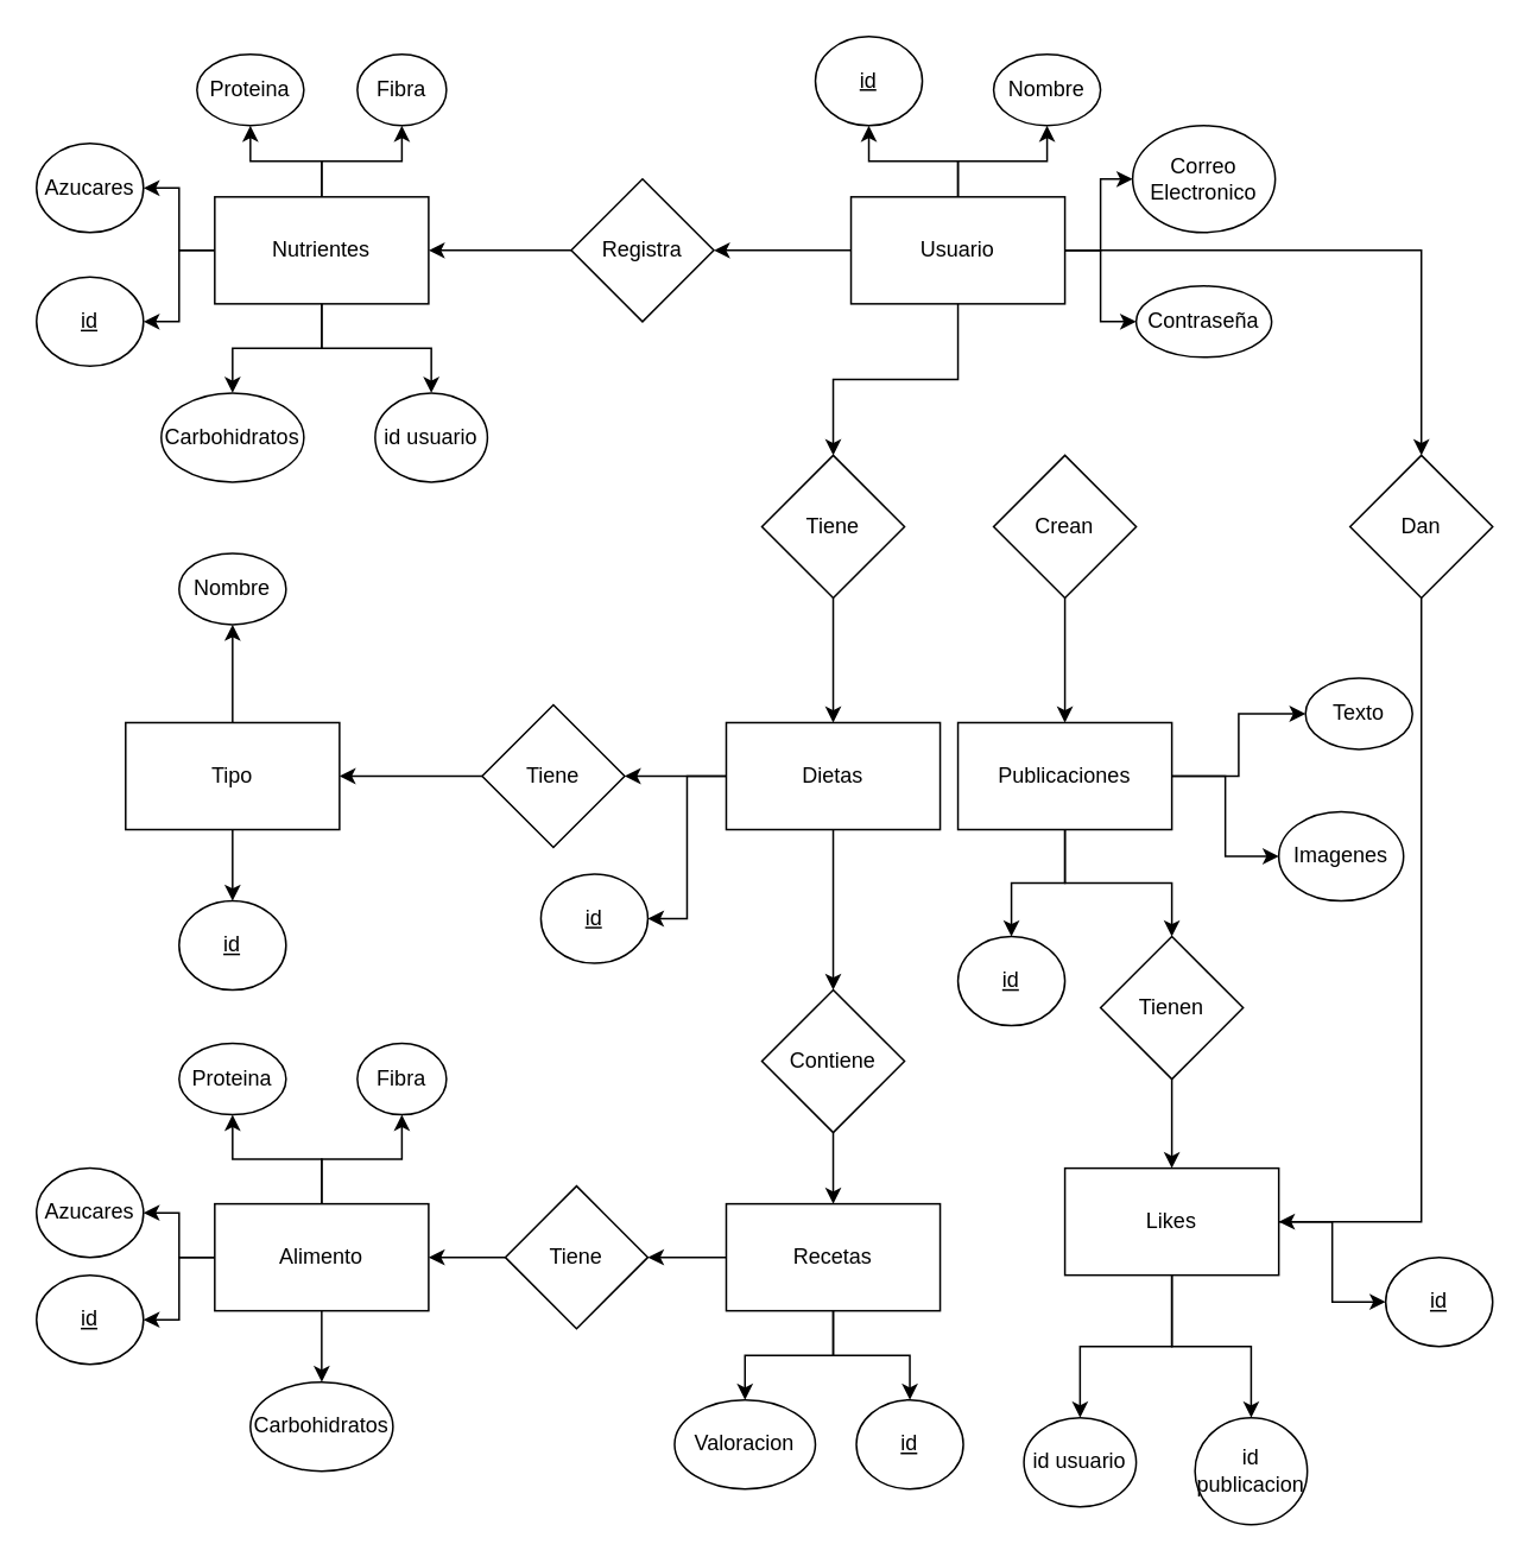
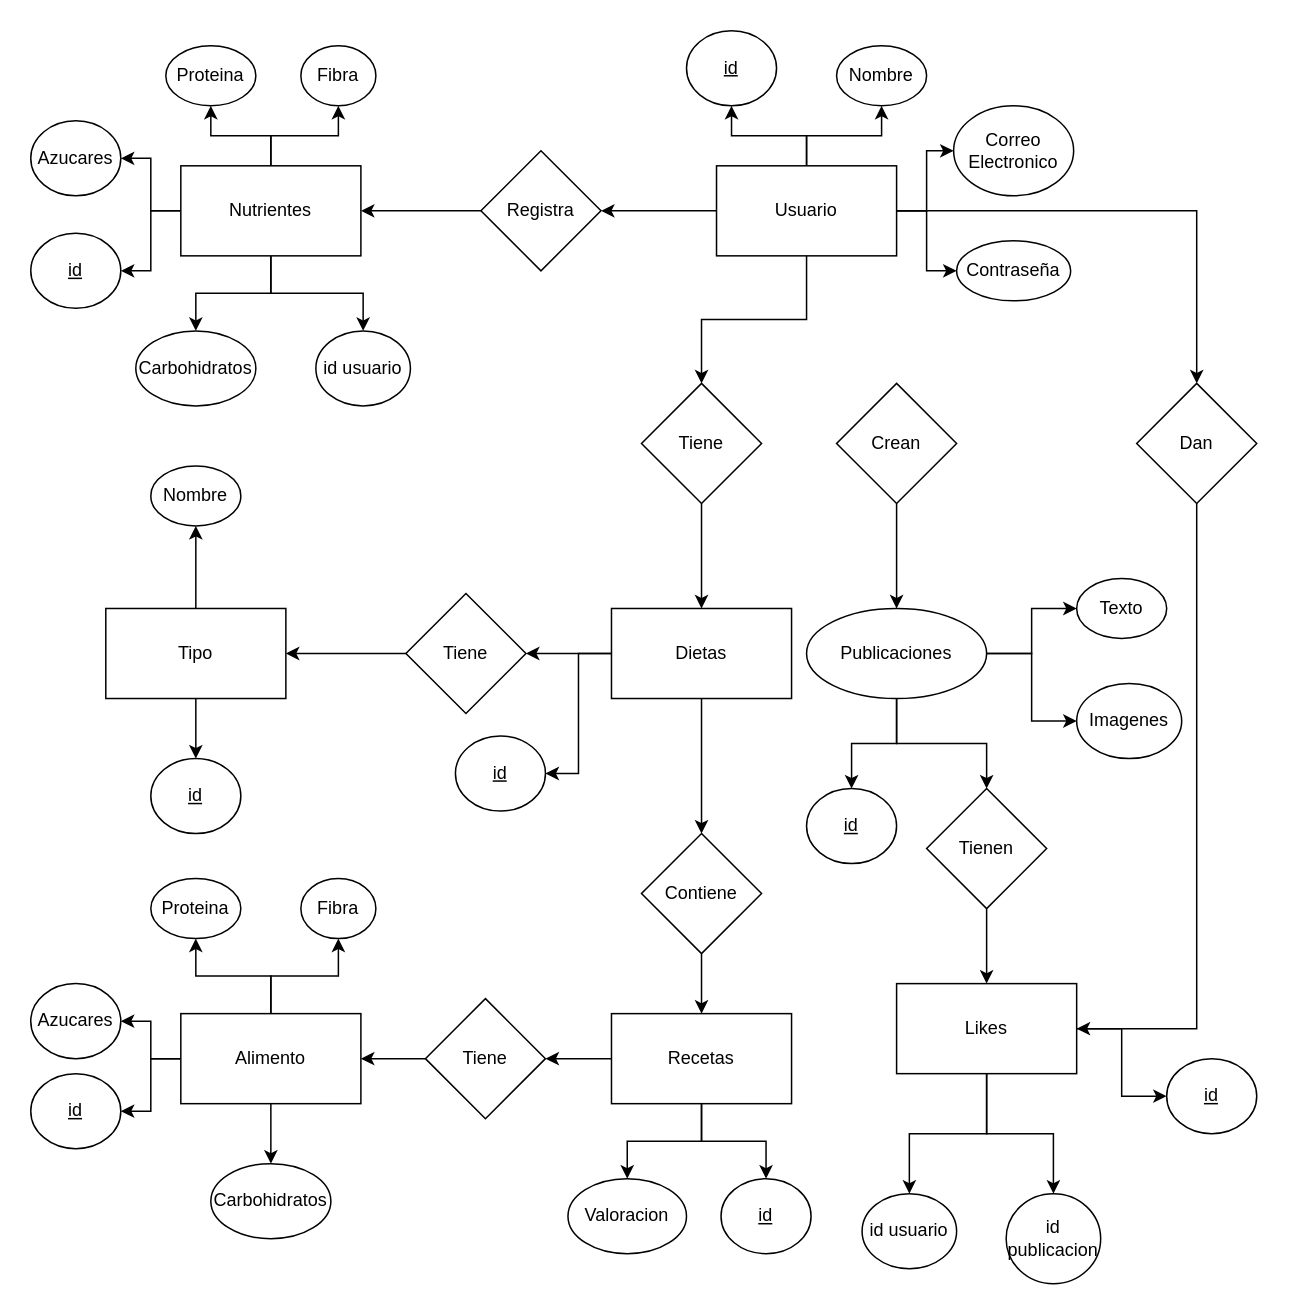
- <mxCell id="40" value="Texto" style="ellipse;whiteSpace=wrap;html=1;" vertex="1" parent="1"><mxGeometry x="732" y="380" width="60" height="40" as="geometry" /></mxCell>
+ <mxCell id="40" value="Texto" style="ellipse;whiteSpace=wrap;html=1;" vertex="1" parent="1"><mxGeometry x="717" y="385" width="60" height="40" as="geometry" /></mxCell>
- <mxCell id="39" value="Publicaciones" style="rounded=0;whiteSpace=wrap;html=1;" vertex="1" parent="1"><mxGeometry x="537" y="405" width="120" height="60" as="geometry" /></mxCell>
+ <mxCell id="39" value="Publicaciones" style="ellipse;whiteSpace=wrap;html=1;" vertex="1" parent="1"><mxGeometry x="537" y="405" width="120" height="60" as="geometry" /></mxCell>
